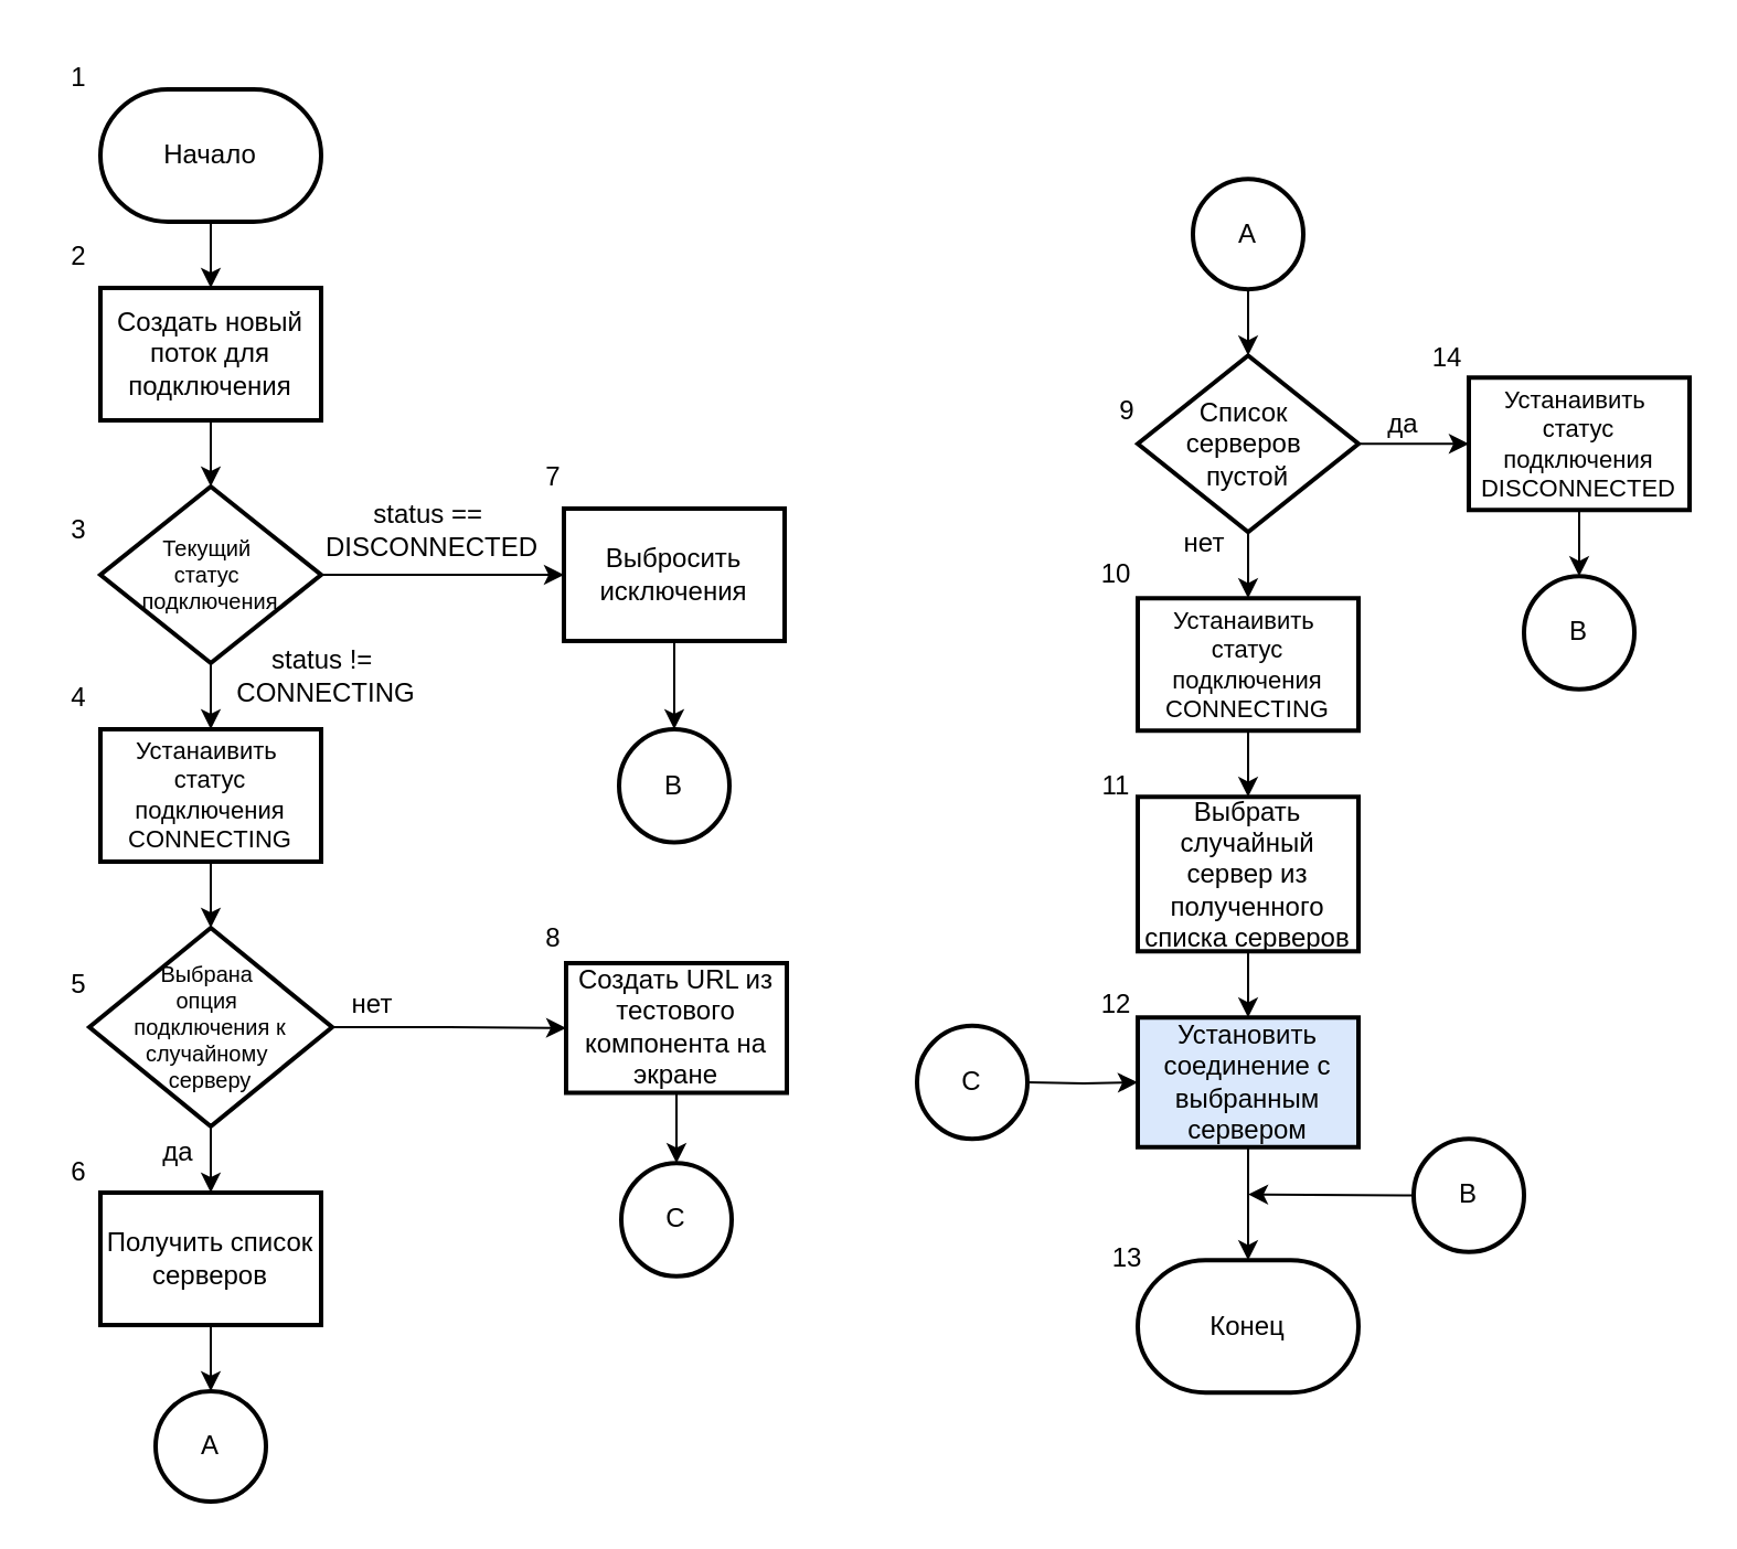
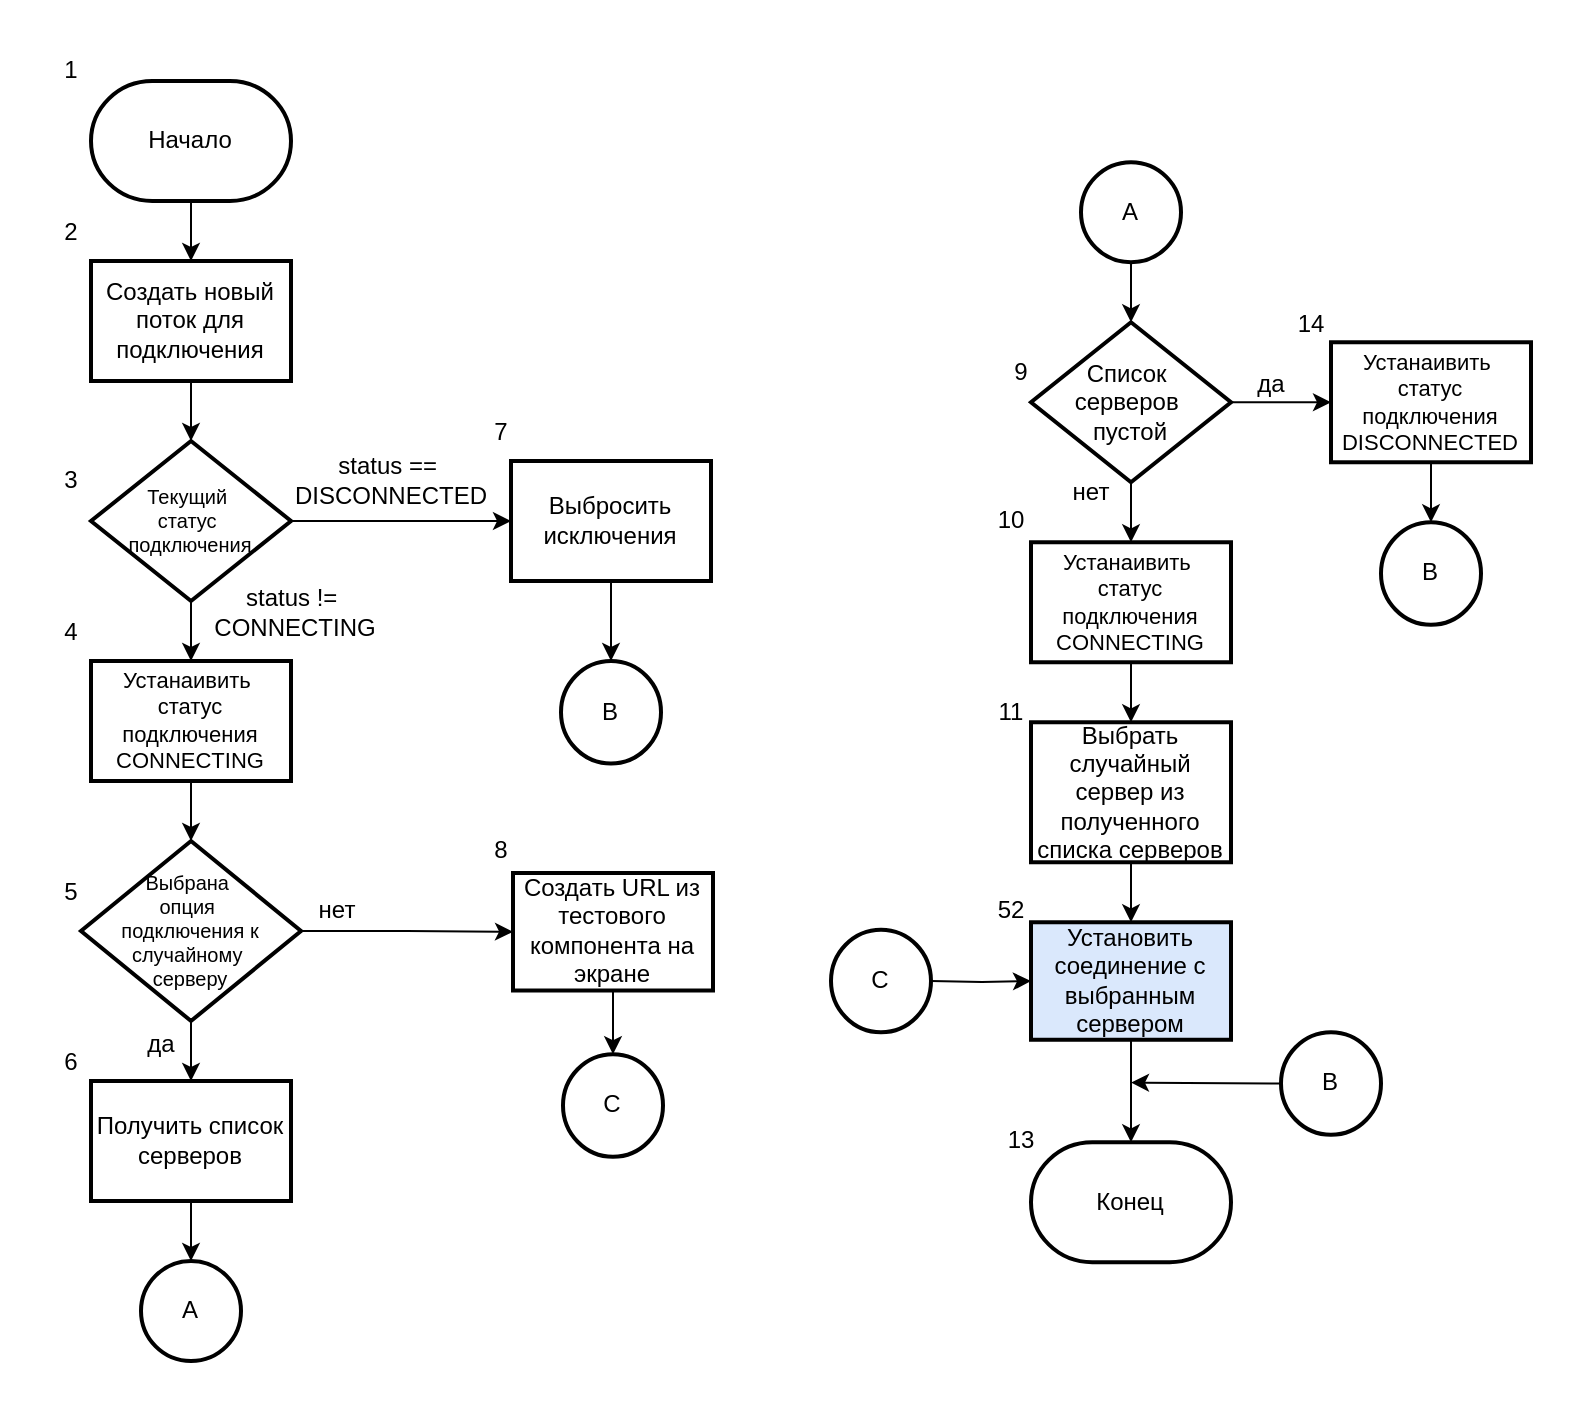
- <mxCell id="59" value="12" style="text;html=1;align=center;verticalAlign=middle;resizable=0;points=[];autosize=1;strokeColor=none;fillColor=none;" vertex="1" parent="1"><mxGeometry x="485" y="440" width="40" height="30" as="geometry" /></mxCell>
+ <mxCell id="59" value="52" style="text;html=1;align=center;verticalAlign=middle;resizable=0;points=[];autosize=1;strokeColor=none;fillColor=none;" vertex="1" parent="1"><mxGeometry x="485" y="440" width="40" height="30" as="geometry" /></mxCell>
